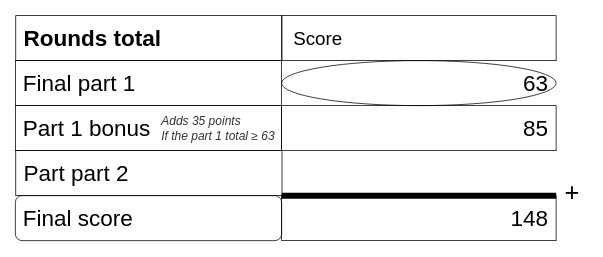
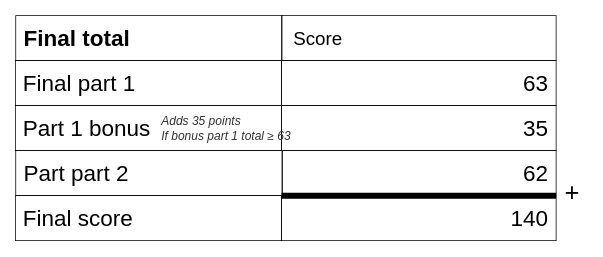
- <mxCell id="14" value="&lt;b&gt;&lt;font style=&quot;font-size: 30px;&quot;&gt;&amp;nbsp;Rounds total&lt;/font&gt;&lt;/b&gt;" style="rounded=0;whiteSpace=wrap;html=1;strokeWidth=1;fontSize=25;fillColor=none;align=left;" vertex="1" parent="2"><mxGeometry x="0.5" width="355" height="60" as="geometry" /></mxCell>
+ <mxCell id="14" value="&lt;b&gt;&lt;font style=&quot;font-size: 30px;&quot;&gt;&amp;nbsp;Final total&lt;/font&gt;&lt;/b&gt;" style="rounded=0;whiteSpace=wrap;html=1;strokeWidth=1;fontSize=25;fillColor=none;align=left;" vertex="1" parent="2"><mxGeometry x="0.5" width="355" height="60" as="geometry" /></mxCell>
- <mxCell id="4" value="&lt;font style=&quot;font-size: 30px;&quot;&gt;63&amp;nbsp;&lt;/font&gt;" style="ellipse;whiteSpace=wrap;html=1;strokeWidth=1;fontSize=25;fillColor=none;align=right;" vertex="1" parent="2"><mxGeometry x="355" y="60" width="366" height="60" as="geometry" /></mxCell>
+ <mxCell id="4" value="&lt;font style=&quot;font-size: 30px;&quot;&gt;63&amp;nbsp;&lt;/font&gt;" style="rounded=0;whiteSpace=wrap;html=1;strokeWidth=1;fontSize=25;fillColor=none;align=right;" vertex="1" parent="2"><mxGeometry x="355" y="60" width="366" height="60" as="geometry" /></mxCell>
- <mxCell id="11" value="&lt;font color=&quot;#333333&quot;&gt;&lt;i&gt;&lt;font style=&quot;font-size: 16px;&quot;&gt;&lt;span style=&quot;font-size: 16px;&quot;&gt;Adds 35 points&lt;/span&gt;&lt;br&gt;&lt;span style=&quot;font-size: 16px;&quot;&gt;If the part 1 &lt;/span&gt;&lt;font style=&quot;font-size: 16px;&quot;&gt;total&amp;nbsp;&lt;/font&gt;&lt;/font&gt;&lt;font style=&quot;font-size: 16px;&quot;&gt;≥ 63&lt;/font&gt;&lt;/i&gt;&lt;/font&gt;" style="text;html=1;align=left;verticalAlign=middle;resizable=0;points=[];autosize=1;strokeColor=none;fillColor=none;" vertex="1" parent="2"><mxGeometry x="193" y="125" width="170" height="50" as="geometry" /></mxCell>
+ <mxCell id="11" value="&lt;font color=&quot;#333333&quot;&gt;&lt;i&gt;&lt;font style=&quot;font-size: 16px;&quot;&gt;&lt;span style=&quot;font-size: 16px;&quot;&gt;Adds 35 points&lt;/span&gt;&lt;br&gt;&lt;span style=&quot;font-size: 16px;&quot;&gt;If bonus part 1 &lt;/span&gt;&lt;font style=&quot;font-size: 16px;&quot;&gt;total&amp;nbsp;&lt;/font&gt;&lt;/font&gt;&lt;font style=&quot;font-size: 16px;&quot;&gt;≥ 63&lt;/font&gt;&lt;/i&gt;&lt;/font&gt;" style="text;html=1;align=left;verticalAlign=middle;resizable=0;points=[];autosize=1;strokeColor=none;fillColor=none;" vertex="1" parent="2"><mxGeometry x="193" y="125" width="170" height="50" as="geometry" /></mxCell>
- <mxCell id="3" value="&lt;font style=&quot;font-size: 30px;&quot;&gt;85&amp;nbsp;&lt;/font&gt;" style="rounded=0;whiteSpace=wrap;html=1;strokeWidth=1;fontSize=25;fillColor=none;align=right;" vertex="1" parent="2"><mxGeometry x="355" y="120" width="366" height="60" as="geometry" /></mxCell>
+ <mxCell id="3" value="&lt;font style=&quot;font-size: 30px;&quot;&gt;35&amp;nbsp;&lt;/font&gt;" style="rounded=0;whiteSpace=wrap;html=1;strokeWidth=1;fontSize=25;fillColor=none;align=right;" vertex="1" parent="2"><mxGeometry x="355" y="120" width="366" height="60" as="geometry" /></mxCell>
+ <mxCell id="7" value="&lt;font style=&quot;font-size: 30px;&quot;&gt;62&amp;nbsp;&lt;/font&gt;" style="rounded=0;whiteSpace=wrap;html=1;strokeWidth=1;fontSize=25;fillColor=none;align=right;" vertex="1" parent="2"><mxGeometry x="356" y="180" width="365" height="60" as="geometry" /></mxCell>
- <mxCell id="10" value="&lt;span style=&quot;font-size: 30px;&quot;&gt;&amp;nbsp;Final score&lt;/span&gt;" style="whiteSpace=wrap;html=1;strokeWidth=1;fontSize=25;fillColor=none;align=left;rounded=1;" vertex="1" parent="2"><mxGeometry y="240" width="355" height="60" as="geometry" /></mxCell>
+ <mxCell id="10" value="&lt;span style=&quot;font-size: 30px;&quot;&gt;&amp;nbsp;Final score&lt;/span&gt;" style="rounded=0;whiteSpace=wrap;html=1;strokeWidth=1;fontSize=25;fillColor=none;align=left;" vertex="1" parent="2"><mxGeometry y="240" width="355" height="60" as="geometry" /></mxCell>
- <mxCell id="9" value="&lt;font style=&quot;font-size: 30px;&quot;&gt;148&amp;nbsp;&lt;/font&gt;" style="rounded=0;whiteSpace=wrap;html=1;strokeWidth=1;fontSize=25;fillColor=none;align=right;" vertex="1" parent="2"><mxGeometry x="355" y="240" width="366" height="60" as="geometry" /></mxCell>
+ <mxCell id="9" value="&lt;font style=&quot;font-size: 30px;&quot;&gt;140&amp;nbsp;&lt;/font&gt;" style="rounded=0;whiteSpace=wrap;html=1;strokeWidth=1;fontSize=25;fillColor=none;align=right;" vertex="1" parent="2"><mxGeometry x="355" y="240" width="366" height="60" as="geometry" /></mxCell>
